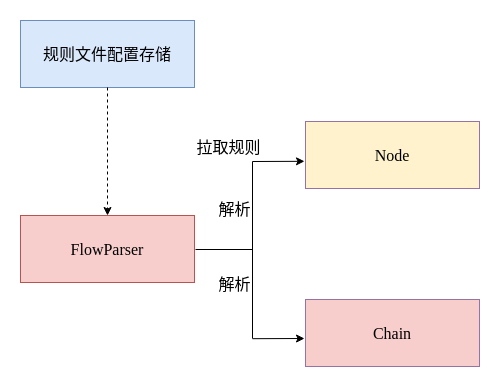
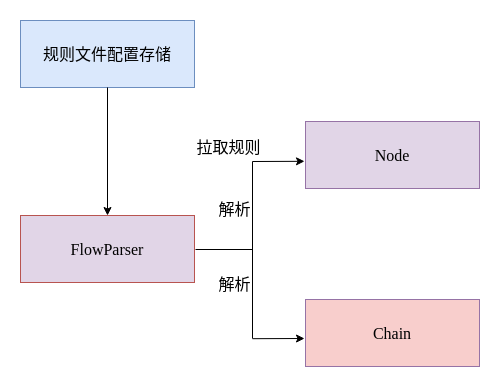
- <mxCell id="6" value="" style="endArrow=classic;html=1;rounded=0;exitX=0.5;exitY=1;exitDx=0;exitDy=0;entryX=0.5;entryY=0;entryDx=0;entryDy=0;dashed=1;" edge="1" parent="1" source="2" target="3"><mxGeometry width="50" height="50" relative="1" as="geometry"><mxPoint x="329" y="310" as="sourcePoint" /><mxPoint x="379" y="260" as="targetPoint" /></mxGeometry></mxCell>
+ <mxCell id="6" value="" style="endArrow=classic;html=1;rounded=0;exitX=0.5;exitY=1;exitDx=0;exitDy=0;entryX=0.5;entryY=0;entryDx=0;entryDy=0;" edge="1" parent="1" source="2" target="3"><mxGeometry width="50" height="50" relative="1" as="geometry"><mxPoint x="329" y="310" as="sourcePoint" /><mxPoint x="379" y="260" as="targetPoint" /></mxGeometry></mxCell>
- <mxCell id="4" value="&lt;font style=&quot;font-size: 16px;&quot; face=&quot;宋体&quot;&gt;Node&lt;/font&gt;" style="rounded=0;whiteSpace=wrap;html=1;fillColor=#fff2cc;strokeColor=#9673a6;" vertex="1" parent="1"><mxGeometry x="305" y="121" width="174" height="67" as="geometry" /></mxCell>
+ <mxCell id="4" value="&lt;font style=&quot;font-size: 16px;&quot; face=&quot;宋体&quot;&gt;Node&lt;/font&gt;" style="rounded=0;whiteSpace=wrap;html=1;fillColor=#e1d5e7;strokeColor=#9673a6;" vertex="1" parent="1"><mxGeometry x="305" y="121" width="174" height="67" as="geometry" /></mxCell>
- <mxCell id="3" value="&lt;font style=&quot;font-size: 16px;&quot; face=&quot;宋体&quot;&gt;FlowParser&lt;/font&gt;" style="rounded=0;whiteSpace=wrap;html=1;fillColor=#f8cecc;strokeColor=#b85450;" vertex="1" parent="1"><mxGeometry x="20" y="215" width="174" height="67" as="geometry" /></mxCell>
+ <mxCell id="3" value="&lt;font style=&quot;font-size: 16px;&quot; face=&quot;宋体&quot;&gt;FlowParser&lt;/font&gt;" style="rounded=0;whiteSpace=wrap;html=1;fillColor=#e1d5e7;strokeColor=#b85450;" vertex="1" parent="1"><mxGeometry x="20" y="215" width="174" height="67" as="geometry" /></mxCell>
